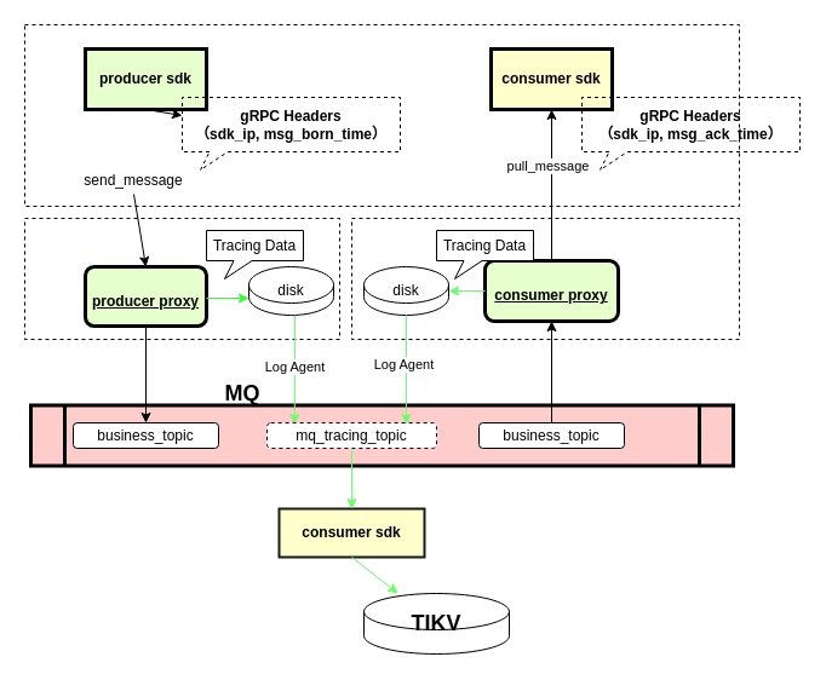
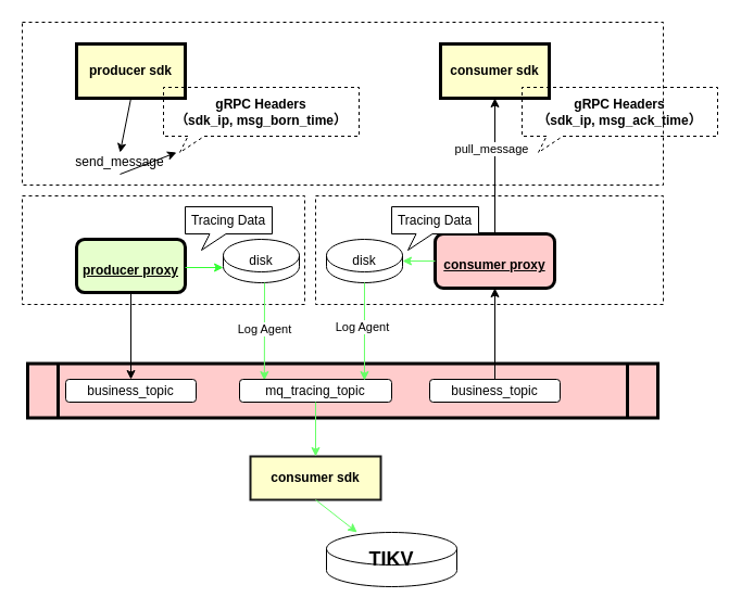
- <mxCell id="3" value="producer sdk" style="whiteSpace=wrap;align=center;verticalAlign=middle;fontStyle=1;strokeWidth=3;fillColor=#e6ffcc;" parent="1" vertex="1"><mxGeometry x="70" y="40" width="100" height="50" as="geometry" /></mxCell>
+ <mxCell id="3" value="producer sdk" style="whiteSpace=wrap;align=center;verticalAlign=middle;fontStyle=1;strokeWidth=3;fillColor=#FFFFCC" parent="1" vertex="1"><mxGeometry x="70" y="40" width="100" height="50" as="geometry" /></mxCell>
- <mxCell id="10" value="" style="endArrow=classic;html=1;exitX=0.5;exitY=1;exitDx=0;exitDy=0;" parent="1" source="3" target="15" edge="1"><mxGeometry width="50" height="50" relative="1" as="geometry"><mxPoint x="120" y="160" as="sourcePoint" /><mxPoint x="120" y="220" as="targetPoint" /></mxGeometry></mxCell>
+ <mxCell id="10" value="" style="endArrow=classic;html=1;exitX=0.5;exitY=1;exitDx=0;exitDy=0;entryX=0.5;entryY=0;entryDx=0;entryDy=0;" parent="1" source="3" target="9" edge="1"><mxGeometry width="50" height="50" relative="1" as="geometry"><mxPoint x="120" y="160" as="sourcePoint" /><mxPoint x="120" y="220" as="targetPoint" /></mxGeometry></mxCell>
- <mxCell id="7" value="" style="endArrow=classic;html=1;exitX=0.5;exitY=1;exitDx=0;exitDy=0;entryX=0.5;entryY=0;entryDx=0;entryDy=0;" parent="1" source="9" target="2" edge="1"><mxGeometry width="50" height="50" relative="1" as="geometry"><mxPoint x="-30" y="230" as="sourcePoint" /><mxPoint x="20" y="180" as="targetPoint" /></mxGeometry></mxCell>
+ <mxCell id="7" value="" style="endArrow=classic;html=1;exitX=0.5;exitY=1;exitDx=0;exitDy=0;" parent="1" source="9" target="15" edge="1"><mxGeometry width="50" height="50" relative="1" as="geometry"><mxPoint x="-30" y="230" as="sourcePoint" /><mxPoint x="20" y="180" as="targetPoint" /></mxGeometry></mxCell>
- <mxCell id="5" value="&lt;p style=&quot;margin: 0px ; margin-top: 4px ; text-align: center ; text-decoration: underline&quot;&gt;&lt;br&gt;&lt;/p&gt;&lt;p style=&quot;margin: 0px ; margin-top: 4px ; text-align: center ; text-decoration: underline&quot;&gt;consumer proxy&lt;/p&gt;" style="verticalAlign=middle;align=center;overflow=fill;fontSize=12;fontFamily=Helvetica;html=1;rounded=1;fontStyle=1;strokeWidth=3;fillColor=#E6FFCC" parent="1" vertex="1"><mxGeometry x="400" y="215" width="110" height="50" as="geometry" /></mxCell>
+ <mxCell id="5" value="&lt;p style=&quot;margin: 0px ; margin-top: 4px ; text-align: center ; text-decoration: underline&quot;&gt;&lt;br&gt;&lt;/p&gt;&lt;p style=&quot;margin: 0px ; margin-top: 4px ; text-align: center ; text-decoration: underline&quot;&gt;consumer proxy&lt;/p&gt;" style="verticalAlign=middle;align=center;overflow=fill;fontSize=12;fontFamily=Helvetica;html=1;rounded=1;fontStyle=1;strokeWidth=3;fillColor=#ffcccc;" parent="1" vertex="1"><mxGeometry x="400" y="215" width="110" height="50" as="geometry" /></mxCell>
- <mxCell id="11" value="&lt;b&gt;&lt;font style=&quot;font-size: 18px&quot;&gt;MQ&lt;/font&gt;&lt;/b&gt;" style="text;html=1;strokeColor=none;fillColor=none;align=center;verticalAlign=middle;whiteSpace=wrap;rounded=0;" parent="1" vertex="1"><mxGeometry x="180" y="314.5" width="40" height="20" as="geometry" /></mxCell>
- <mxCell id="29" value="mq_tracing_topic" style="rounded=1;whiteSpace=wrap;html=1;dashed=1;" vertex="1" parent="1"><mxGeometry x="220" y="349" width="140" height="21" as="geometry" /></mxCell>
+ <mxCell id="29" value="mq_tracing_topic" style="rounded=1;whiteSpace=wrap;html=1;" vertex="1" parent="1"><mxGeometry x="220" y="349" width="140" height="21" as="geometry" /></mxCell>
